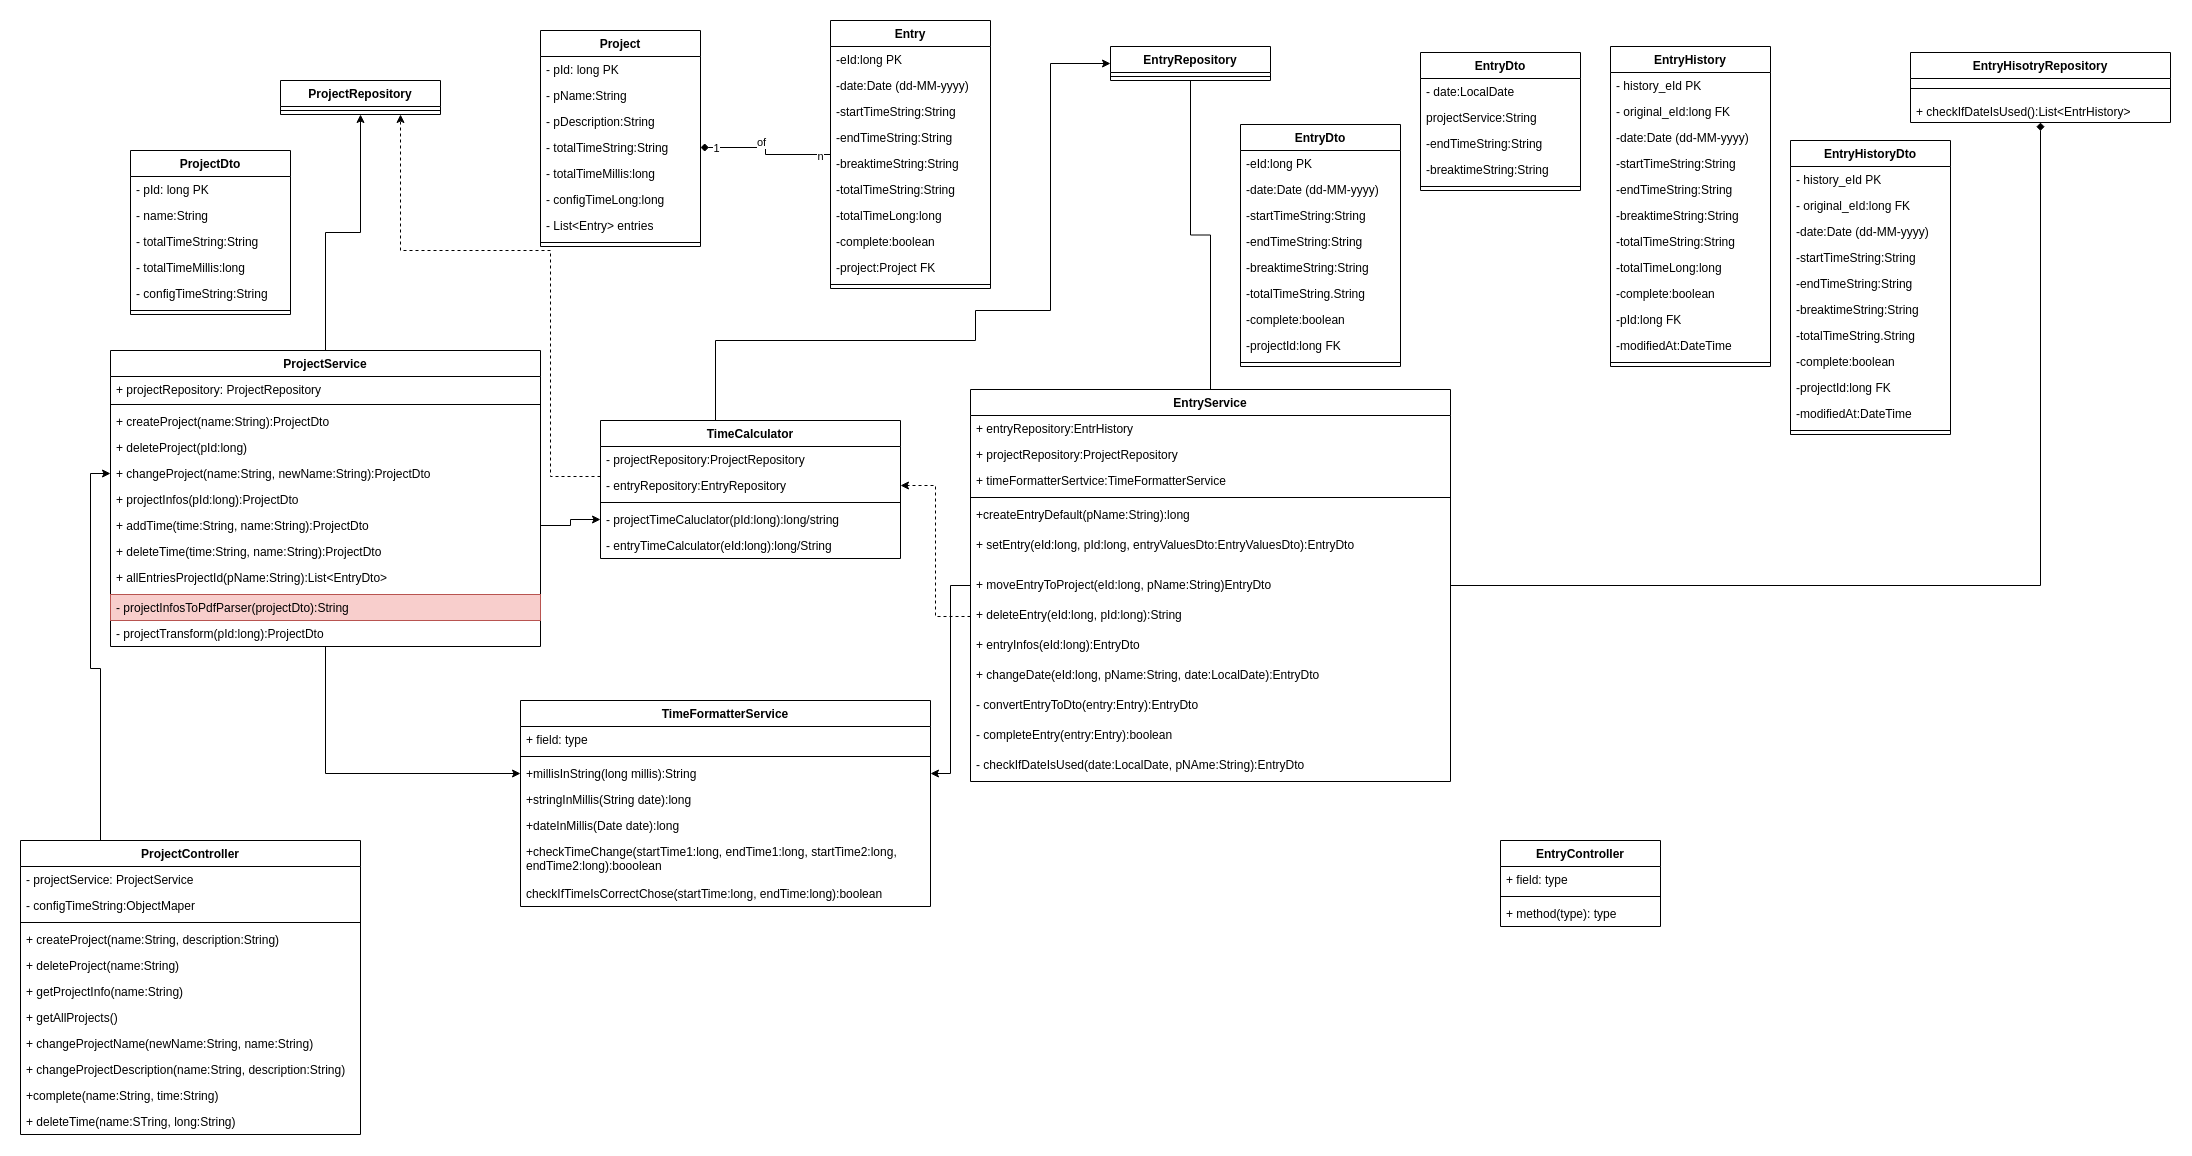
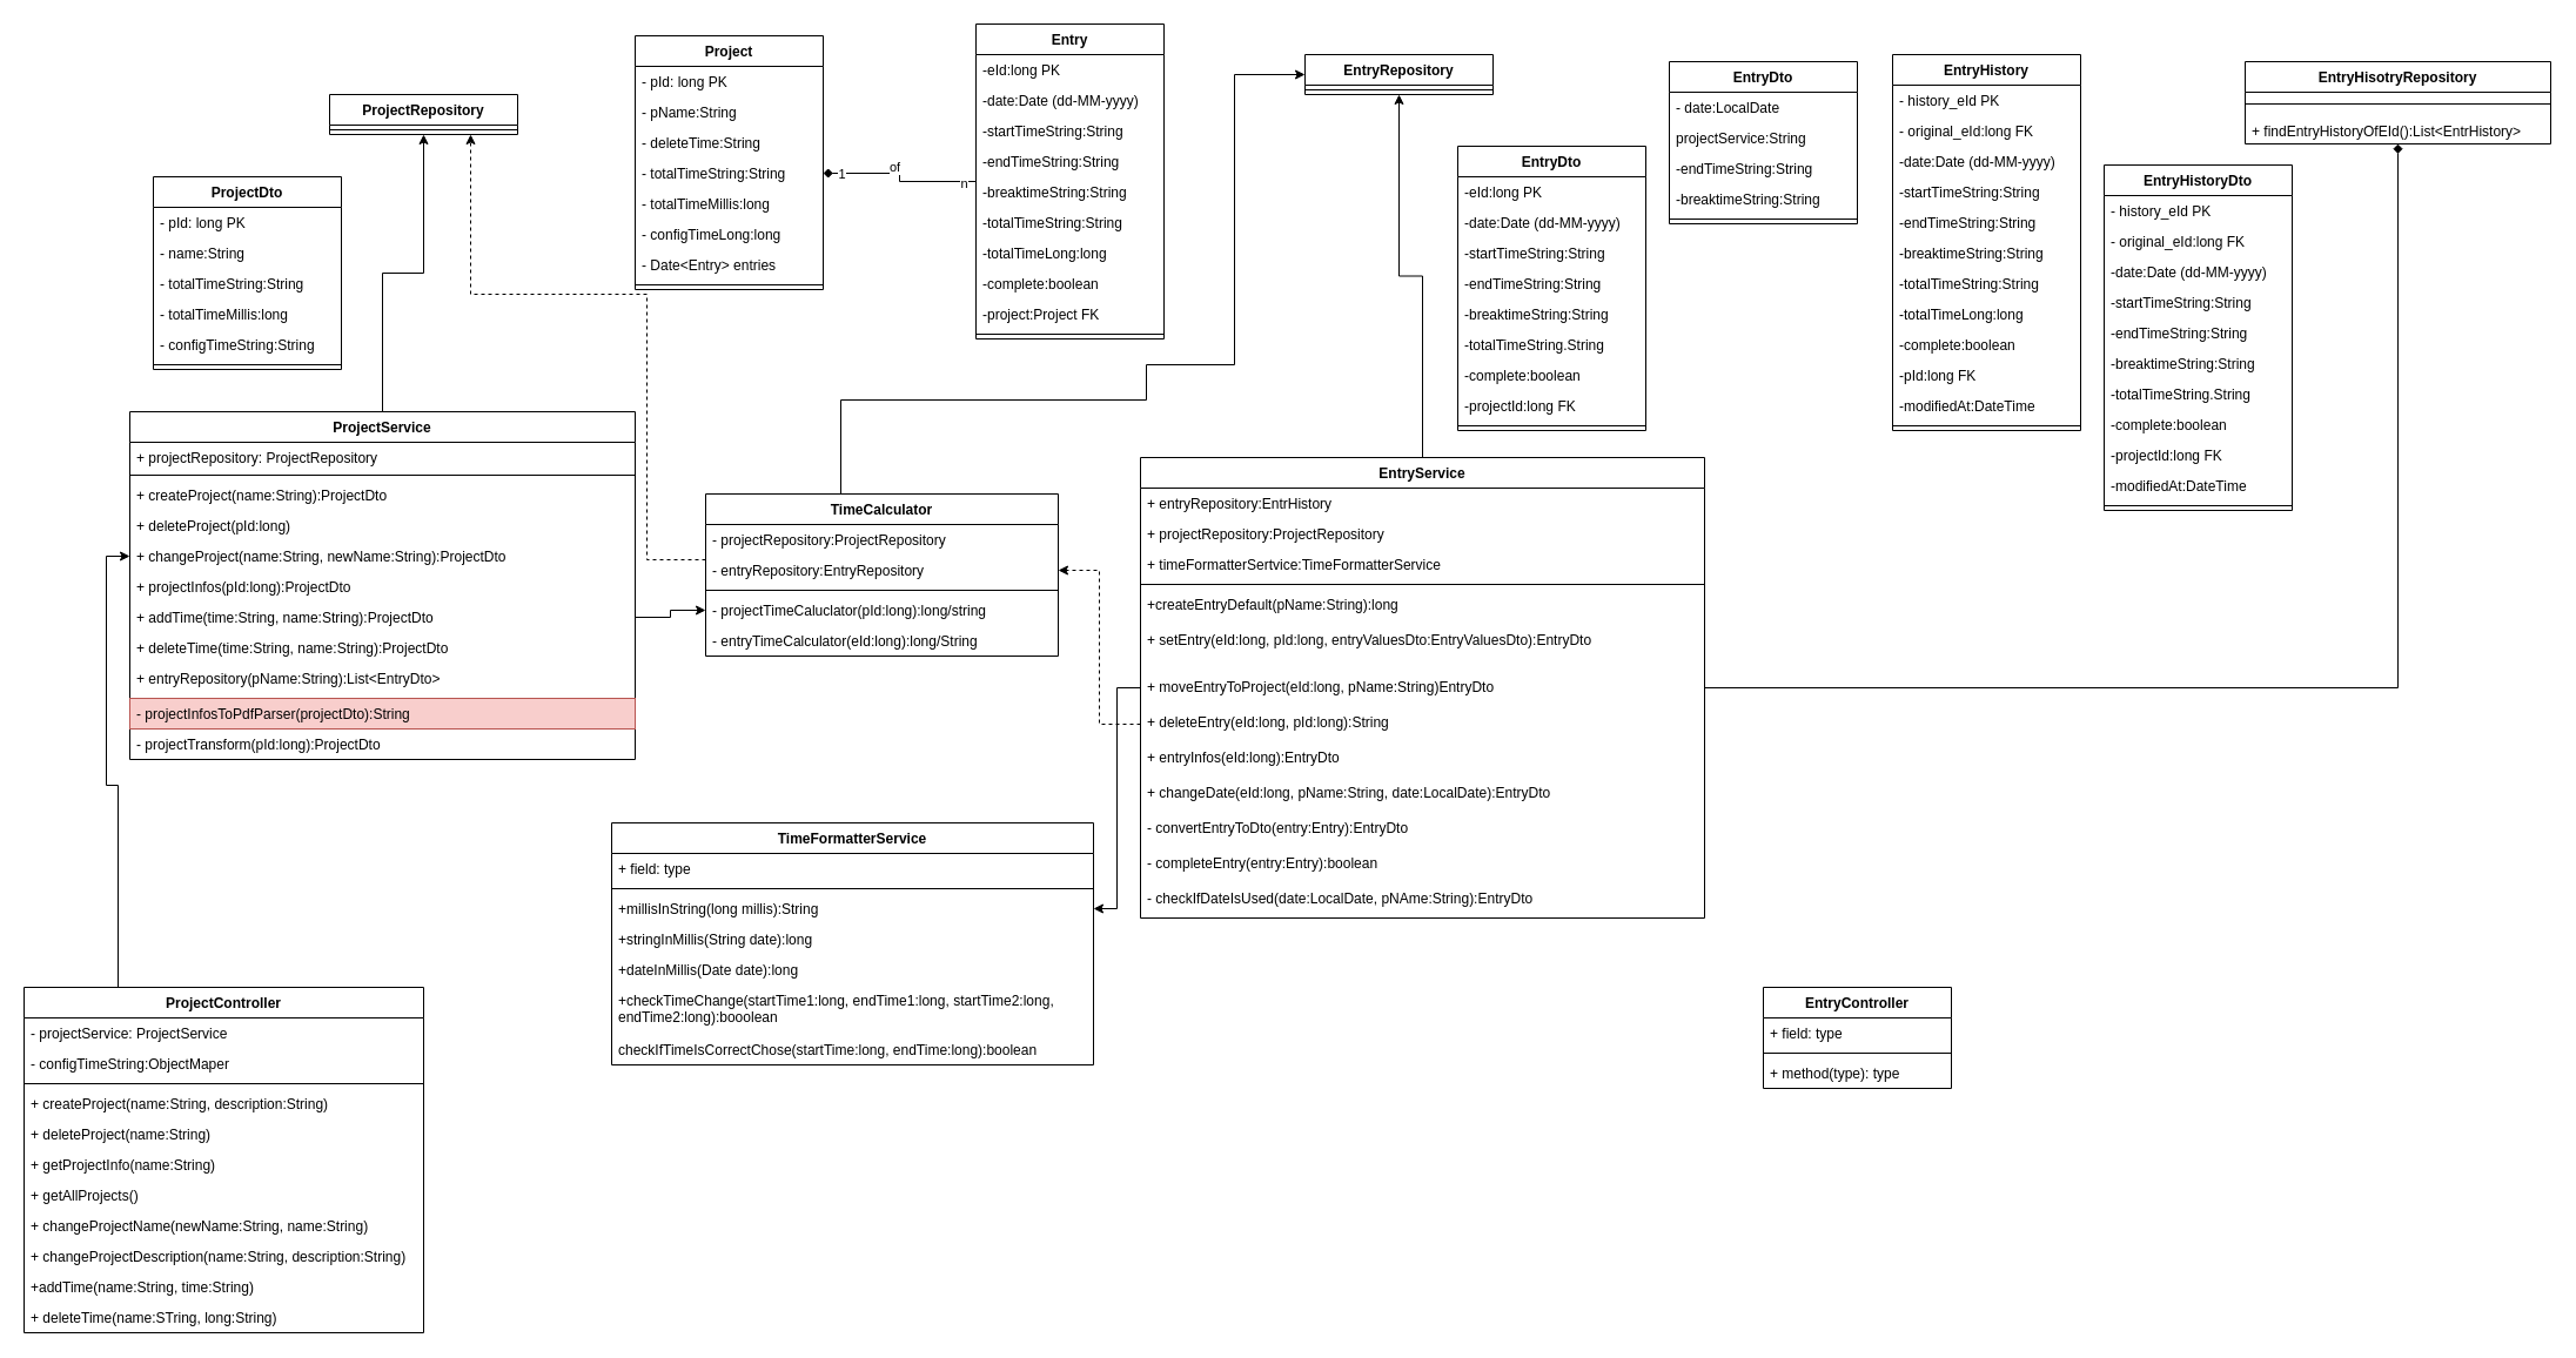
- <mxCell id="48" style="edgeStyle=orthogonalEdgeStyle;rounded=0;orthogonalLoop=1;jettySize=auto;html=1;entryX=0.5;entryY=1;entryDx=0;entryDy=0;endArrow=none;" parent="1" source="50" target="66" edge="1"><mxGeometry relative="1" as="geometry" /></mxCell>
+ <mxCell id="48" style="edgeStyle=orthogonalEdgeStyle;rounded=0;orthogonalLoop=1;jettySize=auto;html=1;entryX=0.5;entryY=1;entryDx=0;entryDy=0;" parent="1" source="50" target="66" edge="1"><mxGeometry relative="1" as="geometry" /></mxCell>
- <mxCell id="128" value="+ checkIfDateIsUsed():List&amp;lt;EntrHistory&amp;gt;" style="text;strokeColor=none;fillColor=none;align=left;verticalAlign=top;spacingLeft=4;spacingRight=4;overflow=hidden;rotatable=0;points=[[0,0.5],[1,0.5]];portConstraint=eastwest;whiteSpace=wrap;html=1;" parent="126" vertex="1"><mxGeometry y="46" width="260" height="24" as="geometry" /></mxCell>
+ <mxCell id="128" value="+ findEntryHistoryOfEId():List&amp;lt;EntrHistory&amp;gt;" style="text;strokeColor=none;fillColor=none;align=left;verticalAlign=top;spacingLeft=4;spacingRight=4;overflow=hidden;rotatable=0;points=[[0,0.5],[1,0.5]];portConstraint=eastwest;whiteSpace=wrap;html=1;" parent="126" vertex="1"><mxGeometry y="46" width="260" height="24" as="geometry" /></mxCell>
- <mxCell id="5" value="- pDescription:String" style="text;strokeColor=none;fillColor=none;align=left;verticalAlign=top;spacingLeft=4;spacingRight=4;overflow=hidden;rotatable=0;points=[[0,0.5],[1,0.5]];portConstraint=eastwest;whiteSpace=wrap;html=1;" parent="2" vertex="1"><mxGeometry y="78" width="160" height="26" as="geometry" /></mxCell>
+ <mxCell id="5" value="- deleteTime:String" style="text;strokeColor=none;fillColor=none;align=left;verticalAlign=top;spacingLeft=4;spacingRight=4;overflow=hidden;rotatable=0;points=[[0,0.5],[1,0.5]];portConstraint=eastwest;whiteSpace=wrap;html=1;" parent="2" vertex="1"><mxGeometry y="78" width="160" height="26" as="geometry" /></mxCell>
- <mxCell id="9" value="- List&amp;lt;Entry&amp;gt; entries" style="text;strokeColor=none;fillColor=none;align=left;verticalAlign=top;spacingLeft=4;spacingRight=4;overflow=hidden;rotatable=0;points=[[0,0.5],[1,0.5]];portConstraint=eastwest;whiteSpace=wrap;html=1;" parent="2" vertex="1"><mxGeometry y="182" width="160" height="26" as="geometry" /></mxCell>
+ <mxCell id="9" value="- Date&amp;lt;Entry&amp;gt; entries" style="text;strokeColor=none;fillColor=none;align=left;verticalAlign=top;spacingLeft=4;spacingRight=4;overflow=hidden;rotatable=0;points=[[0,0.5],[1,0.5]];portConstraint=eastwest;whiteSpace=wrap;html=1;" parent="2" vertex="1"><mxGeometry y="182" width="160" height="26" as="geometry" /></mxCell>
- <mxCell id="44" value="+ allEntriesProjectId(pName:String):List&amp;lt;EntryDto&amp;gt;" style="text;strokeColor=none;fillColor=none;align=left;verticalAlign=top;spacingLeft=4;spacingRight=4;overflow=hidden;rotatable=0;points=[[0,0.5],[1,0.5]];portConstraint=eastwest;whiteSpace=wrap;html=1;" parent="35" vertex="1"><mxGeometry y="214" width="430" height="30" as="geometry" /></mxCell>
+ <mxCell id="44" value="+ entryRepository(pName:String):List&amp;lt;EntryDto&amp;gt;" style="text;strokeColor=none;fillColor=none;align=left;verticalAlign=top;spacingLeft=4;spacingRight=4;overflow=hidden;rotatable=0;points=[[0,0.5],[1,0.5]];portConstraint=eastwest;whiteSpace=wrap;html=1;" parent="35" vertex="1"><mxGeometry y="214" width="430" height="30" as="geometry" /></mxCell>
- <mxCell id="33" style="edgeStyle=orthogonalEdgeStyle;rounded=0;orthogonalLoop=1;jettySize=auto;html=1;entryX=0;entryY=0.5;entryDx=0;entryDy=0;" parent="1" source="35" target="88" edge="1"><mxGeometry relative="1" as="geometry" /></mxCell>
- <mxCell id="79" value="+complete(name:String, time:String)" style="text;strokeColor=none;fillColor=none;align=left;verticalAlign=top;spacingLeft=4;spacingRight=4;overflow=hidden;rotatable=0;points=[[0,0.5],[1,0.5]];portConstraint=eastwest;whiteSpace=wrap;html=1;" parent="69" vertex="1"><mxGeometry y="242" width="340" height="26" as="geometry" /></mxCell>
+ <mxCell id="79" value="+addTime(name:String, time:String)" style="text;strokeColor=none;fillColor=none;align=left;verticalAlign=top;spacingLeft=4;spacingRight=4;overflow=hidden;rotatable=0;points=[[0,0.5],[1,0.5]];portConstraint=eastwest;whiteSpace=wrap;html=1;" parent="69" vertex="1"><mxGeometry y="242" width="340" height="26" as="geometry" /></mxCell>
